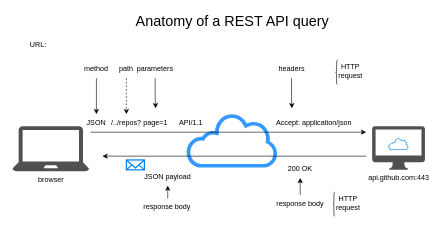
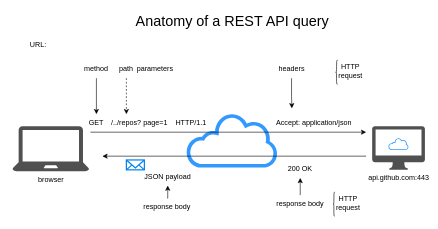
- <mxCell id="28" style="edgeStyle=orthogonalEdgeStyle;rounded=0;orthogonalLoop=1;jettySize=auto;html=1;exitX=0.5;exitY=1;exitDx=0;exitDy=0;entryX=0.498;entryY=-0.327;entryDx=0;entryDy=0;entryPerimeter=0;" edge="1" parent="1" source="18" target="27"><mxGeometry relative="1" as="geometry" /></mxCell>
- <mxCell id="21" value="JSON" style="text;strokeColor=none;align=center;fillColor=none;html=1;verticalAlign=middle;whiteSpace=wrap;rounded=0;" vertex="1" parent="1"><mxGeometry x="130" y="190" width="60" height="30" as="geometry" /></mxCell>
+ <mxCell id="21" value="GET" style="text;strokeColor=none;align=center;fillColor=none;html=1;verticalAlign=middle;whiteSpace=wrap;rounded=0;" vertex="1" parent="1"><mxGeometry x="130" y="190" width="60" height="30" as="geometry" /></mxCell>
- <mxCell id="23" value="API/1.1" style="text;strokeColor=none;align=center;fillColor=none;html=1;verticalAlign=middle;whiteSpace=wrap;rounded=0;" vertex="1" parent="1"><mxGeometry x="288" y="190" width="60" height="30" as="geometry" /></mxCell>
+ <mxCell id="23" value="HTTP/1.1" style="text;strokeColor=none;align=center;fillColor=none;html=1;verticalAlign=middle;whiteSpace=wrap;rounded=0;" vertex="1" parent="1"><mxGeometry x="288" y="190" width="60" height="30" as="geometry" /></mxCell>
